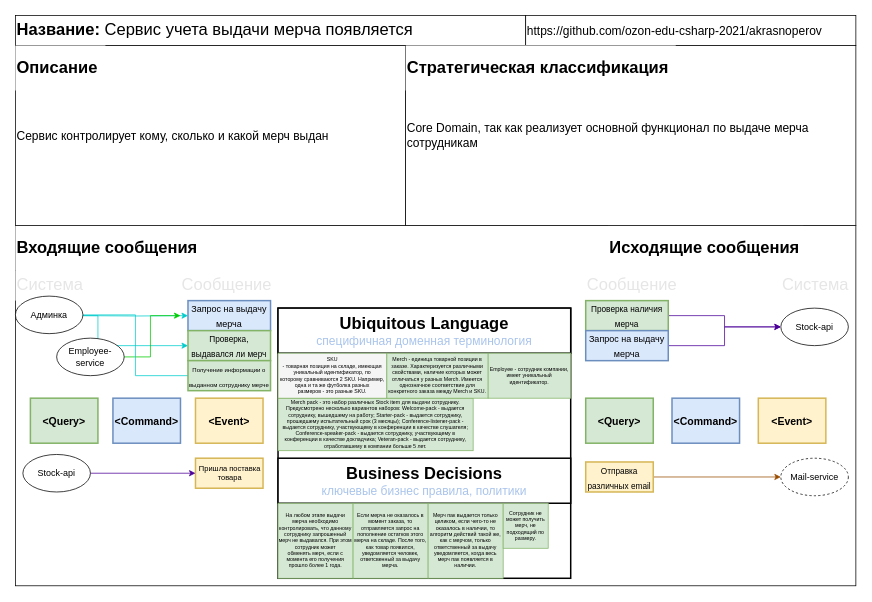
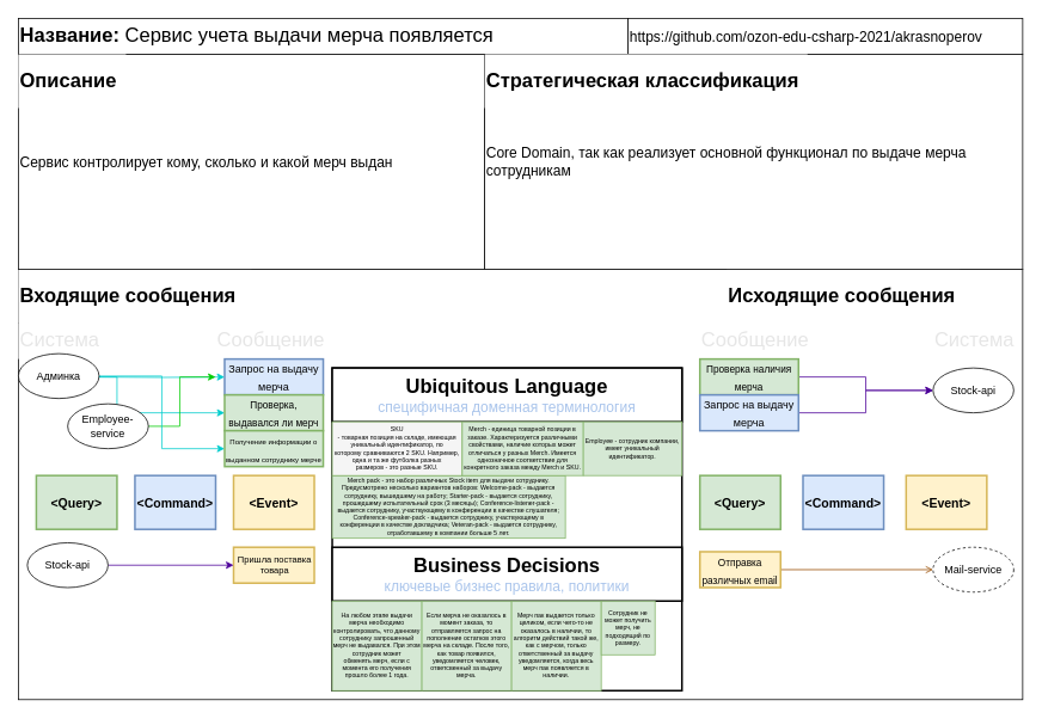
- <mxCell id="41" style="edgeStyle=orthogonalEdgeStyle;rounded=0;orthogonalLoop=1;jettySize=auto;html=1;exitX=1;exitY=0.5;exitDx=0;exitDy=0;entryX=0;entryY=0.5;entryDx=0;entryDy=0;fontSize=8;strokeColor=#00CCCC;endArrow=none;" edge="1" parent="1" source="42" target="56"><mxGeometry relative="1" as="geometry" /></mxCell>
+ <mxCell id="41" style="edgeStyle=orthogonalEdgeStyle;rounded=0;orthogonalLoop=1;jettySize=auto;html=1;exitX=1;exitY=0.5;exitDx=0;exitDy=0;entryX=0;entryY=0.5;entryDx=0;entryDy=0;fontSize=8;strokeColor=#00CCCC;" edge="1" parent="1" source="42" target="56"><mxGeometry relative="1" as="geometry" /></mxCell>
- <mxCell id="51" style="edgeStyle=orthogonalEdgeStyle;rounded=0;orthogonalLoop=1;jettySize=auto;html=1;labelBackgroundColor=default;fontSize=10;fontColor=default;strokeColor=#994C00;" parent="1" source="52" target="53" edge="1"><mxGeometry relative="1" as="geometry" /></mxCell>
+ <mxCell id="51" style="edgeStyle=orthogonalEdgeStyle;rounded=0;orthogonalLoop=1;jettySize=auto;html=1;labelBackgroundColor=default;fontSize=10;fontColor=default;strokeColor=#994C00;endArrow=open;" parent="1" source="52" target="53" edge="1"><mxGeometry relative="1" as="geometry" /></mxCell>
